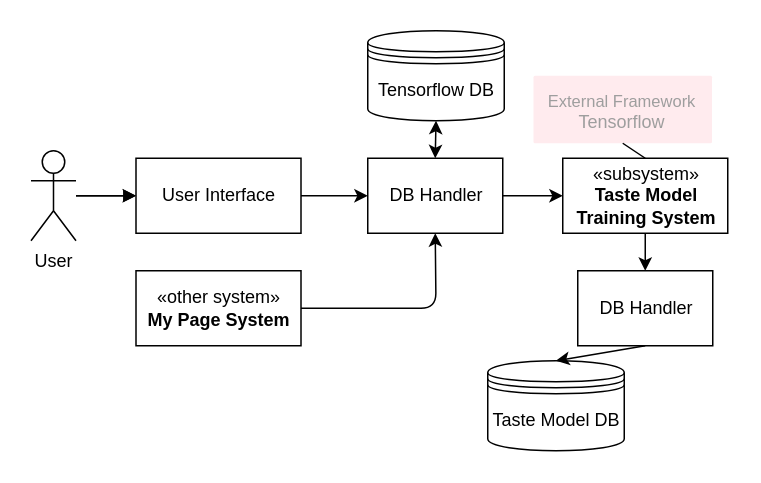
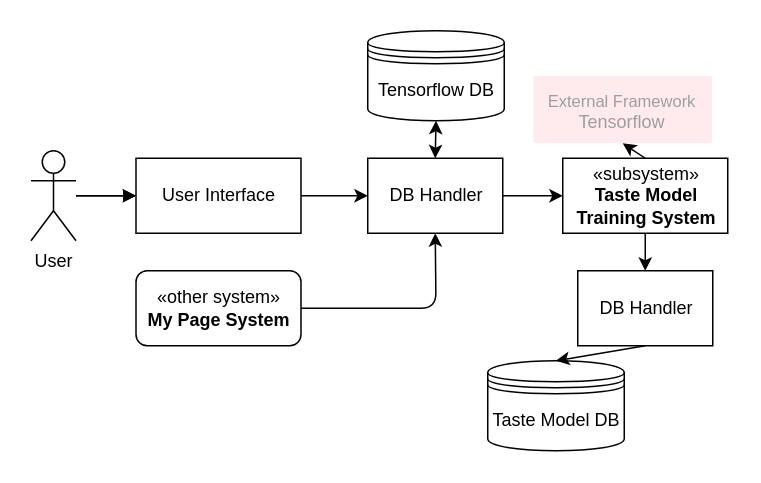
- <mxCell id="8" value="" style="endArrow=none;html=1;entryX=0.5;entryY=1;entryDx=0;entryDy=0;entryPerimeter=0;exitX=0.5;exitY=0;exitDx=0;exitDy=0;" edge="1" parent="1" source="2" target="3"><mxGeometry width="50" height="50" relative="1" as="geometry"><mxPoint x="429.5" y="110" as="sourcePoint" /><mxPoint x="465.5" y="80" as="targetPoint" /></mxGeometry></mxCell>
+ <mxCell id="8" value="" style="endArrow=classic;html=1;entryX=0.5;entryY=1;entryDx=0;entryDy=0;entryPerimeter=0;exitX=0.5;exitY=0;exitDx=0;exitDy=0;" edge="1" parent="1" source="2" target="3"><mxGeometry width="50" height="50" relative="1" as="geometry"><mxPoint x="429.5" y="110" as="sourcePoint" /><mxPoint x="465.5" y="80" as="targetPoint" /></mxGeometry></mxCell>
- <mxCell id="12" value="«other system»&lt;br&gt;&lt;b&gt;My Page System&lt;/b&gt;" style="html=1;" vertex="1" parent="1"><mxGeometry x="90" y="180" width="110" height="50" as="geometry" /></mxCell>
+ <mxCell id="12" value="«other system»&lt;br&gt;&lt;b&gt;My Page System&lt;/b&gt;" style="html=1;rounded=1;" vertex="1" parent="1"><mxGeometry x="90" y="180" width="110" height="50" as="geometry" /></mxCell>
